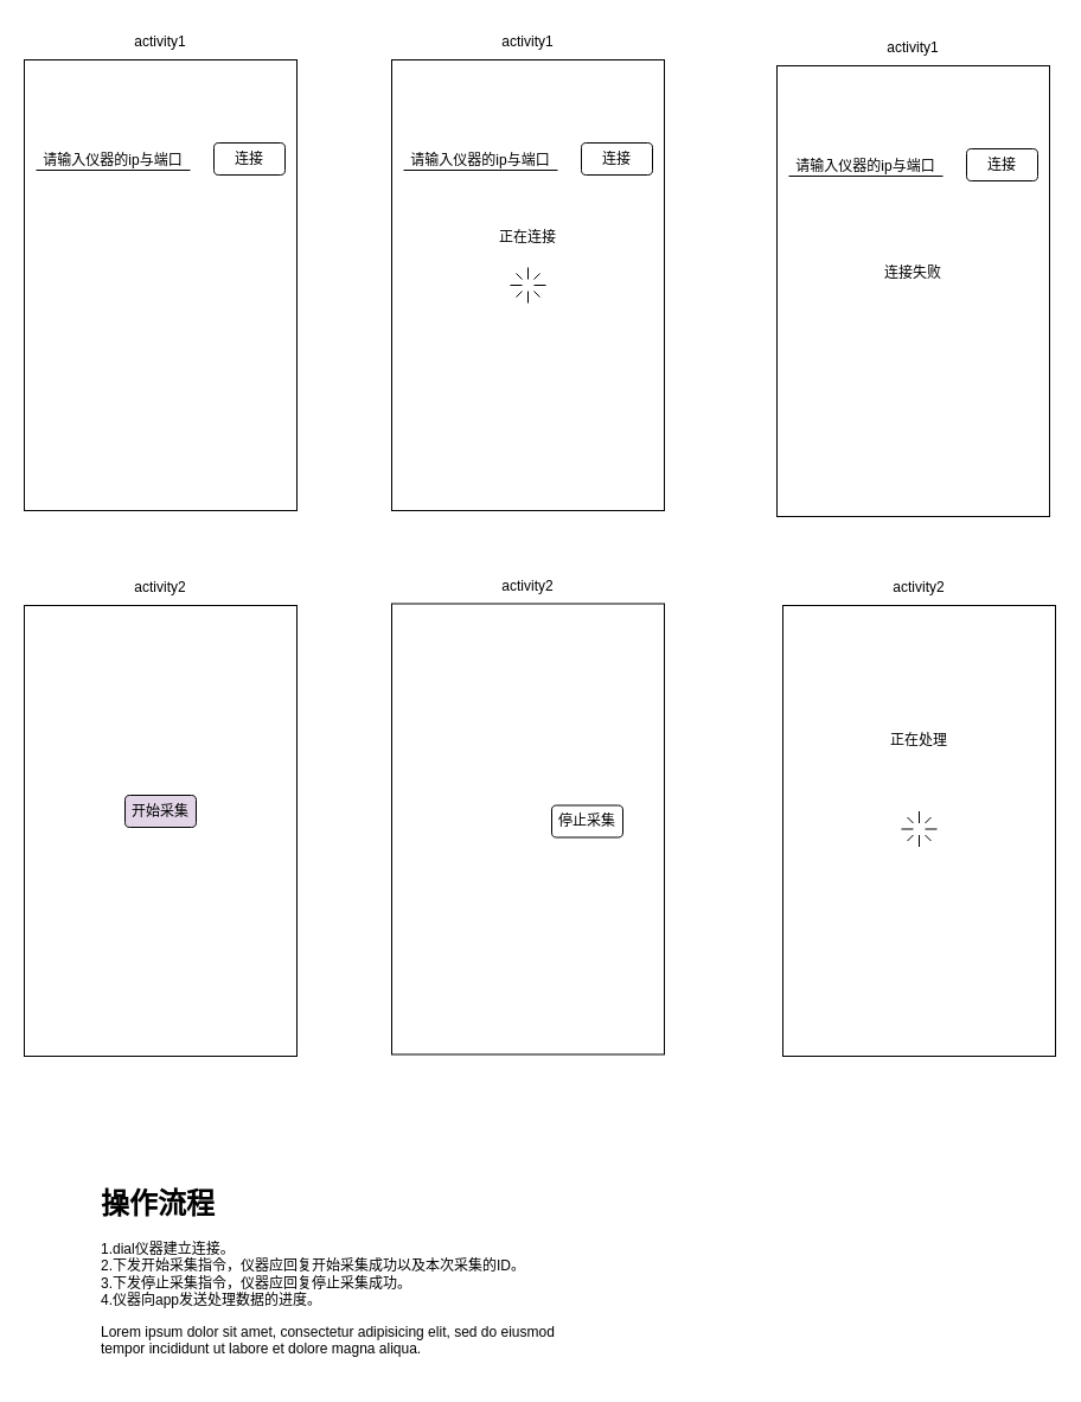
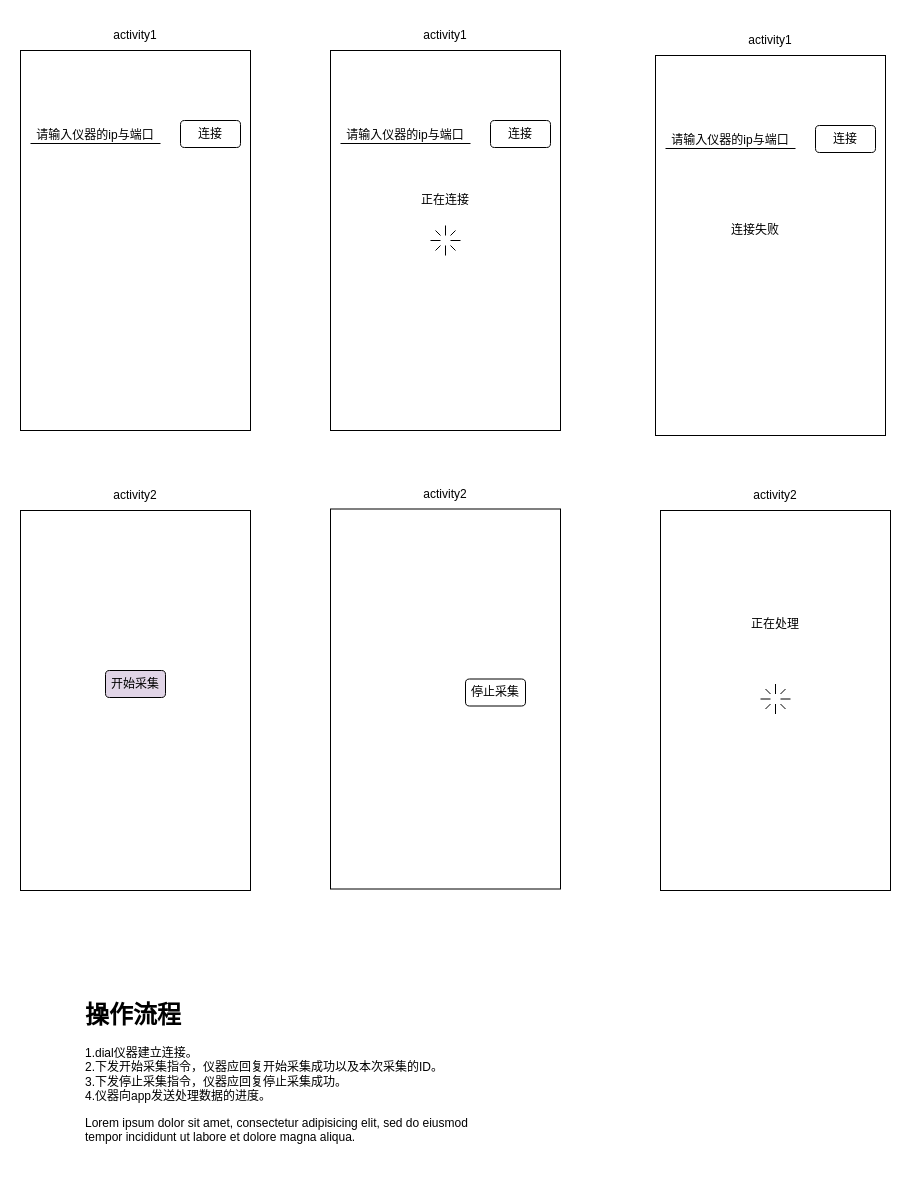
- <mxCell id="34" value="连接失败" style="text;html=1;strokeColor=none;fillColor=none;align=center;verticalAlign=middle;whiteSpace=wrap;rounded=0;" vertex="1" parent="1"><mxGeometry x="720" y="215" width="100" height="30" as="geometry" /></mxCell>
+ <mxCell id="34" value="连接失败" style="text;html=1;strokeColor=none;fillColor=none;align=center;verticalAlign=middle;whiteSpace=wrap;rounded=0;" vertex="1" parent="1"><mxGeometry x="705" y="215" width="100" height="30" as="geometry" /></mxCell>
